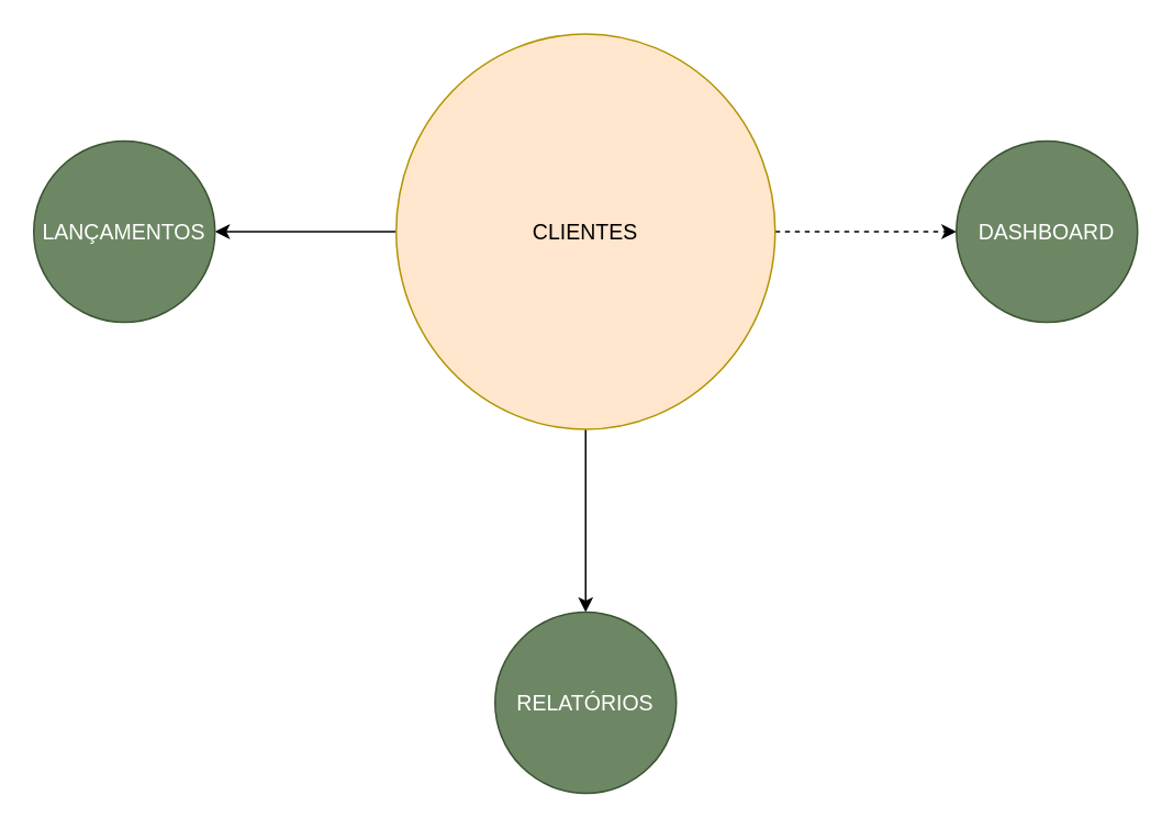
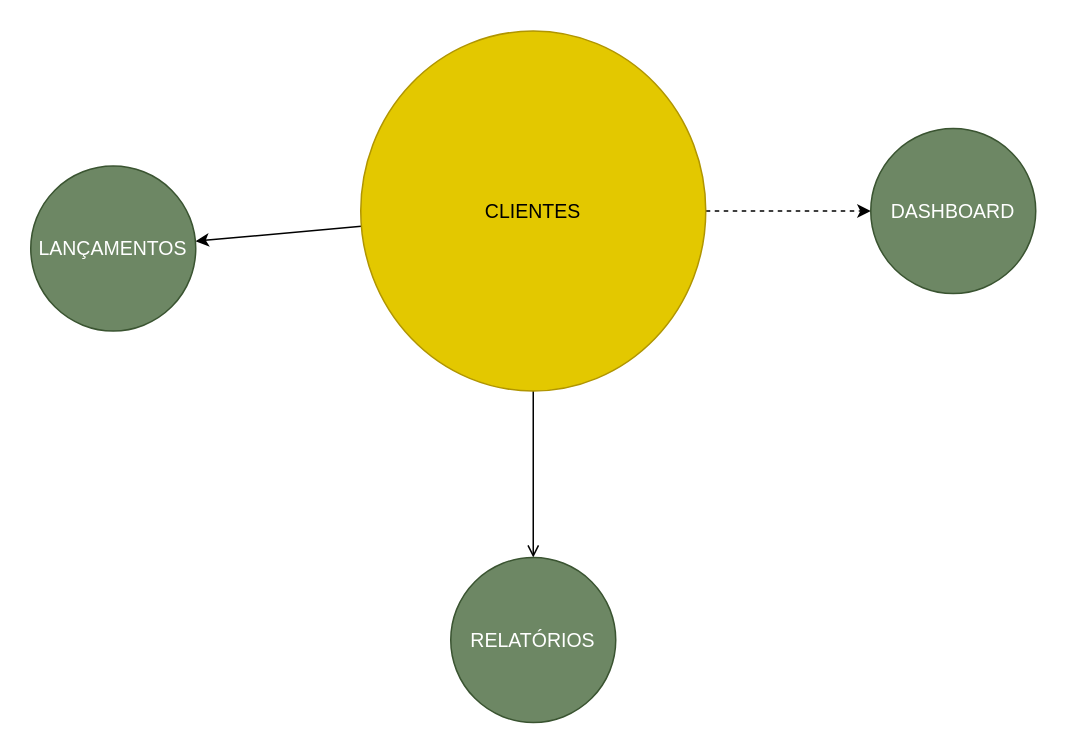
- <mxCell id="6" value="LANÇAMENTOS" style="ellipse;whiteSpace=wrap;html=1;fontSize=13;fillColor=#6d8764;strokeColor=#3A5431;fontColor=#ffffff;labelBackgroundColor=none;" vertex="1" parent="1"><mxGeometry x="20" y="85" width="110" height="110" as="geometry" /></mxCell>
+ <mxCell id="6" value="LANÇAMENTOS" style="ellipse;whiteSpace=wrap;html=1;fontSize=13;fillColor=#6d8764;strokeColor=#3A5431;fontColor=#ffffff;labelBackgroundColor=none;" vertex="1" parent="1"><mxGeometry x="20" y="110" width="110" height="110" as="geometry" /></mxCell>
- <mxCell id="5" value="CLIENTES" style="ellipse;whiteSpace=wrap;html=1;labelBackgroundColor=none;fontSize=13;fontColor=#000000;fillColor=#ffe6cc;strokeColor=#B09500;" vertex="1" parent="1"><mxGeometry x="240" y="20" width="230" height="240" as="geometry" /></mxCell>
+ <mxCell id="5" value="CLIENTES" style="ellipse;whiteSpace=wrap;html=1;labelBackgroundColor=none;fontSize=13;fontColor=#000000;fillColor=#e3c800;strokeColor=#B09500;" vertex="1" parent="1"><mxGeometry x="240" y="20" width="230" height="240" as="geometry" /></mxCell>
- <mxCell id="3" style="edgeStyle=none;html=1;fontSize=13;fontColor=#FFFFFF;" edge="1" parent="1" source="5" target="7"><mxGeometry relative="1" as="geometry" /></mxCell>
+ <mxCell id="3" style="edgeStyle=none;html=1;fontSize=13;fontColor=#FFFFFF;endArrow=open;" edge="1" parent="1" source="5" target="7"><mxGeometry relative="1" as="geometry" /></mxCell>
